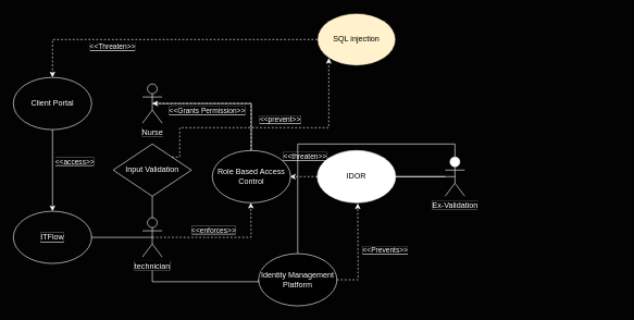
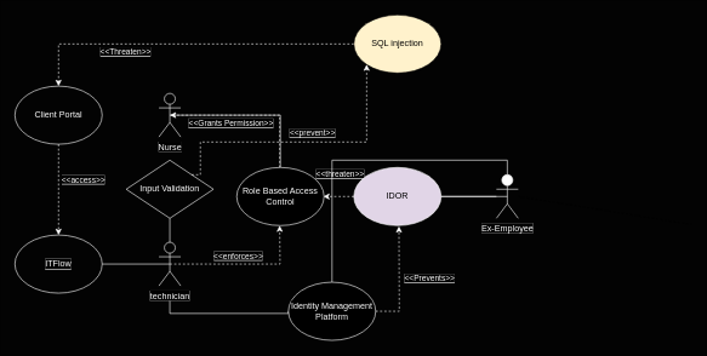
- <mxCell id="16" style="edgeStyle=orthogonalEdgeStyle;rounded=0;orthogonalLoop=1;jettySize=auto;html=1;exitX=0.5;exitY=1;exitDx=0;exitDy=0;entryX=0.5;entryY=0;entryDx=0;entryDy=0;strokeColor=#FFFFFF;dashed=0;" parent="1" source="18" target="10" edge="1"><mxGeometry relative="1" as="geometry" /></mxCell>
+ <mxCell id="16" style="edgeStyle=orthogonalEdgeStyle;rounded=0;orthogonalLoop=1;jettySize=auto;html=1;exitX=0.5;exitY=1;exitDx=0;exitDy=0;entryX=0.5;entryY=0;entryDx=0;entryDy=0;strokeColor=#FFFFFF;dashed=1;" parent="1" source="18" target="10" edge="1"><mxGeometry relative="1" as="geometry" /></mxCell>
- <mxCell id="14" value="IDOR" style="ellipse;whiteSpace=wrap;html=1;strokeColor=#FFFFFF;" parent="1" vertex="1"><mxGeometry x="486" y="230" width="120" height="80" as="geometry" /></mxCell>
+ <mxCell id="14" value="IDOR" style="ellipse;whiteSpace=wrap;html=1;strokeColor=#FFFFFF;fillColor=#e1d5e7;" parent="1" vertex="1"><mxGeometry x="486" y="230" width="120" height="80" as="geometry" /></mxCell>
- <mxCell id="23" value="&lt;span style=&quot;background-color: rgb(3, 3, 3);&quot;&gt;&lt;font color=&quot;#ffffff&quot;&gt;Ex-Validation&lt;/font&gt;&lt;/span&gt;" style="shape=umlActor;verticalLabelPosition=bottom;verticalAlign=top;html=1;outlineConnect=0;fillColor=#FFFFFF;fontColor=#000000;labelBackgroundColor=#FAFAFA;strokeColor=#FAFAFA;" parent="1" vertex="1"><mxGeometry x="682" y="240" width="30" height="60" as="geometry" /></mxCell>
+ <mxCell id="23" value="&lt;span style=&quot;background-color: rgb(3, 3, 3);&quot;&gt;&lt;font color=&quot;#ffffff&quot;&gt;Ex-Employee&lt;/font&gt;&lt;/span&gt;" style="shape=umlActor;verticalLabelPosition=bottom;verticalAlign=top;html=1;outlineConnect=0;fillColor=#FFFFFF;fontColor=#000000;labelBackgroundColor=#FAFAFA;strokeColor=#FAFAFA;" parent="1" vertex="1"><mxGeometry x="682" y="240" width="30" height="60" as="geometry" /></mxCell>
